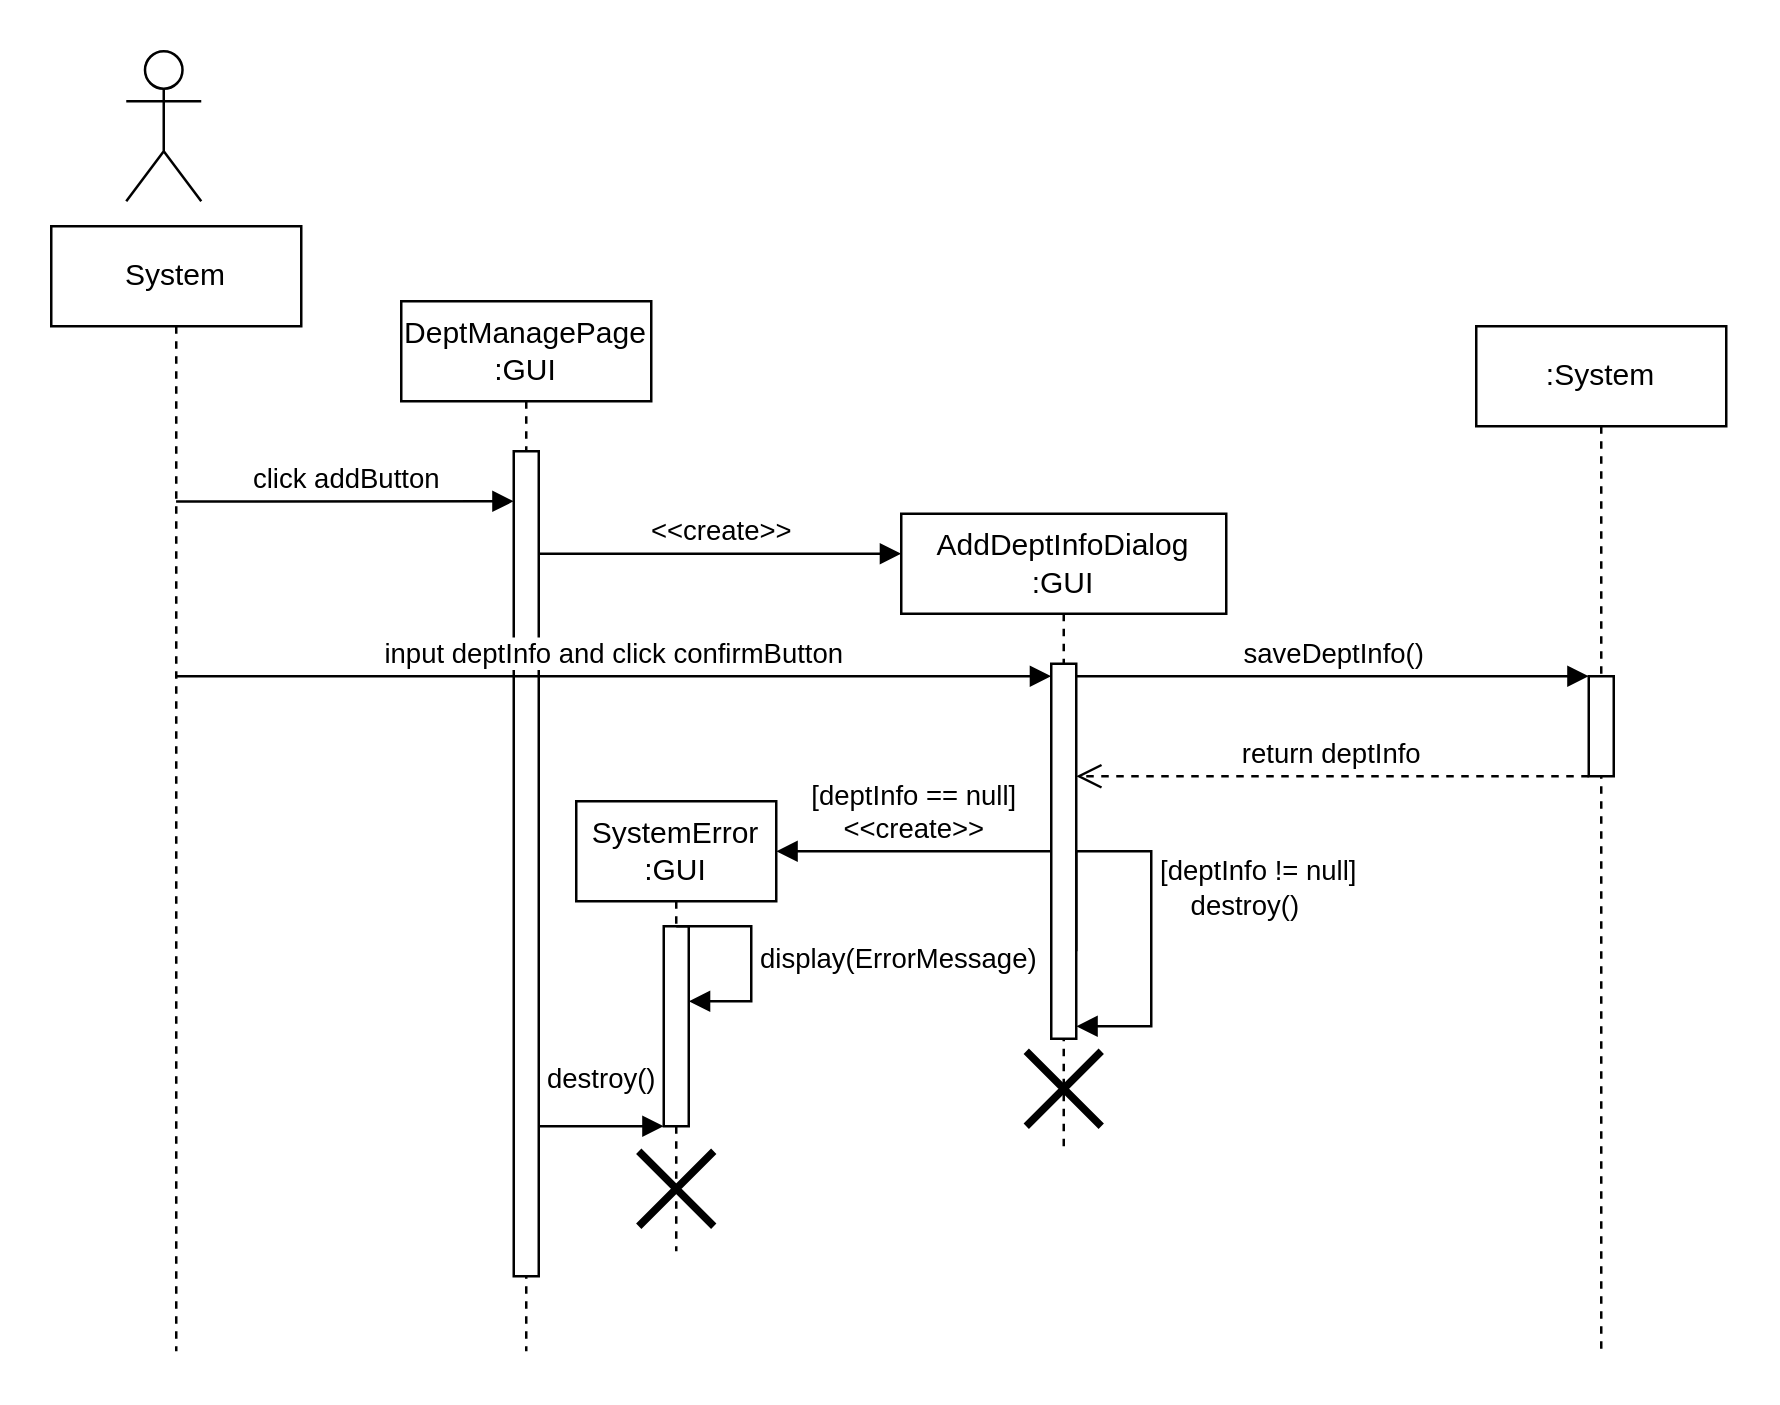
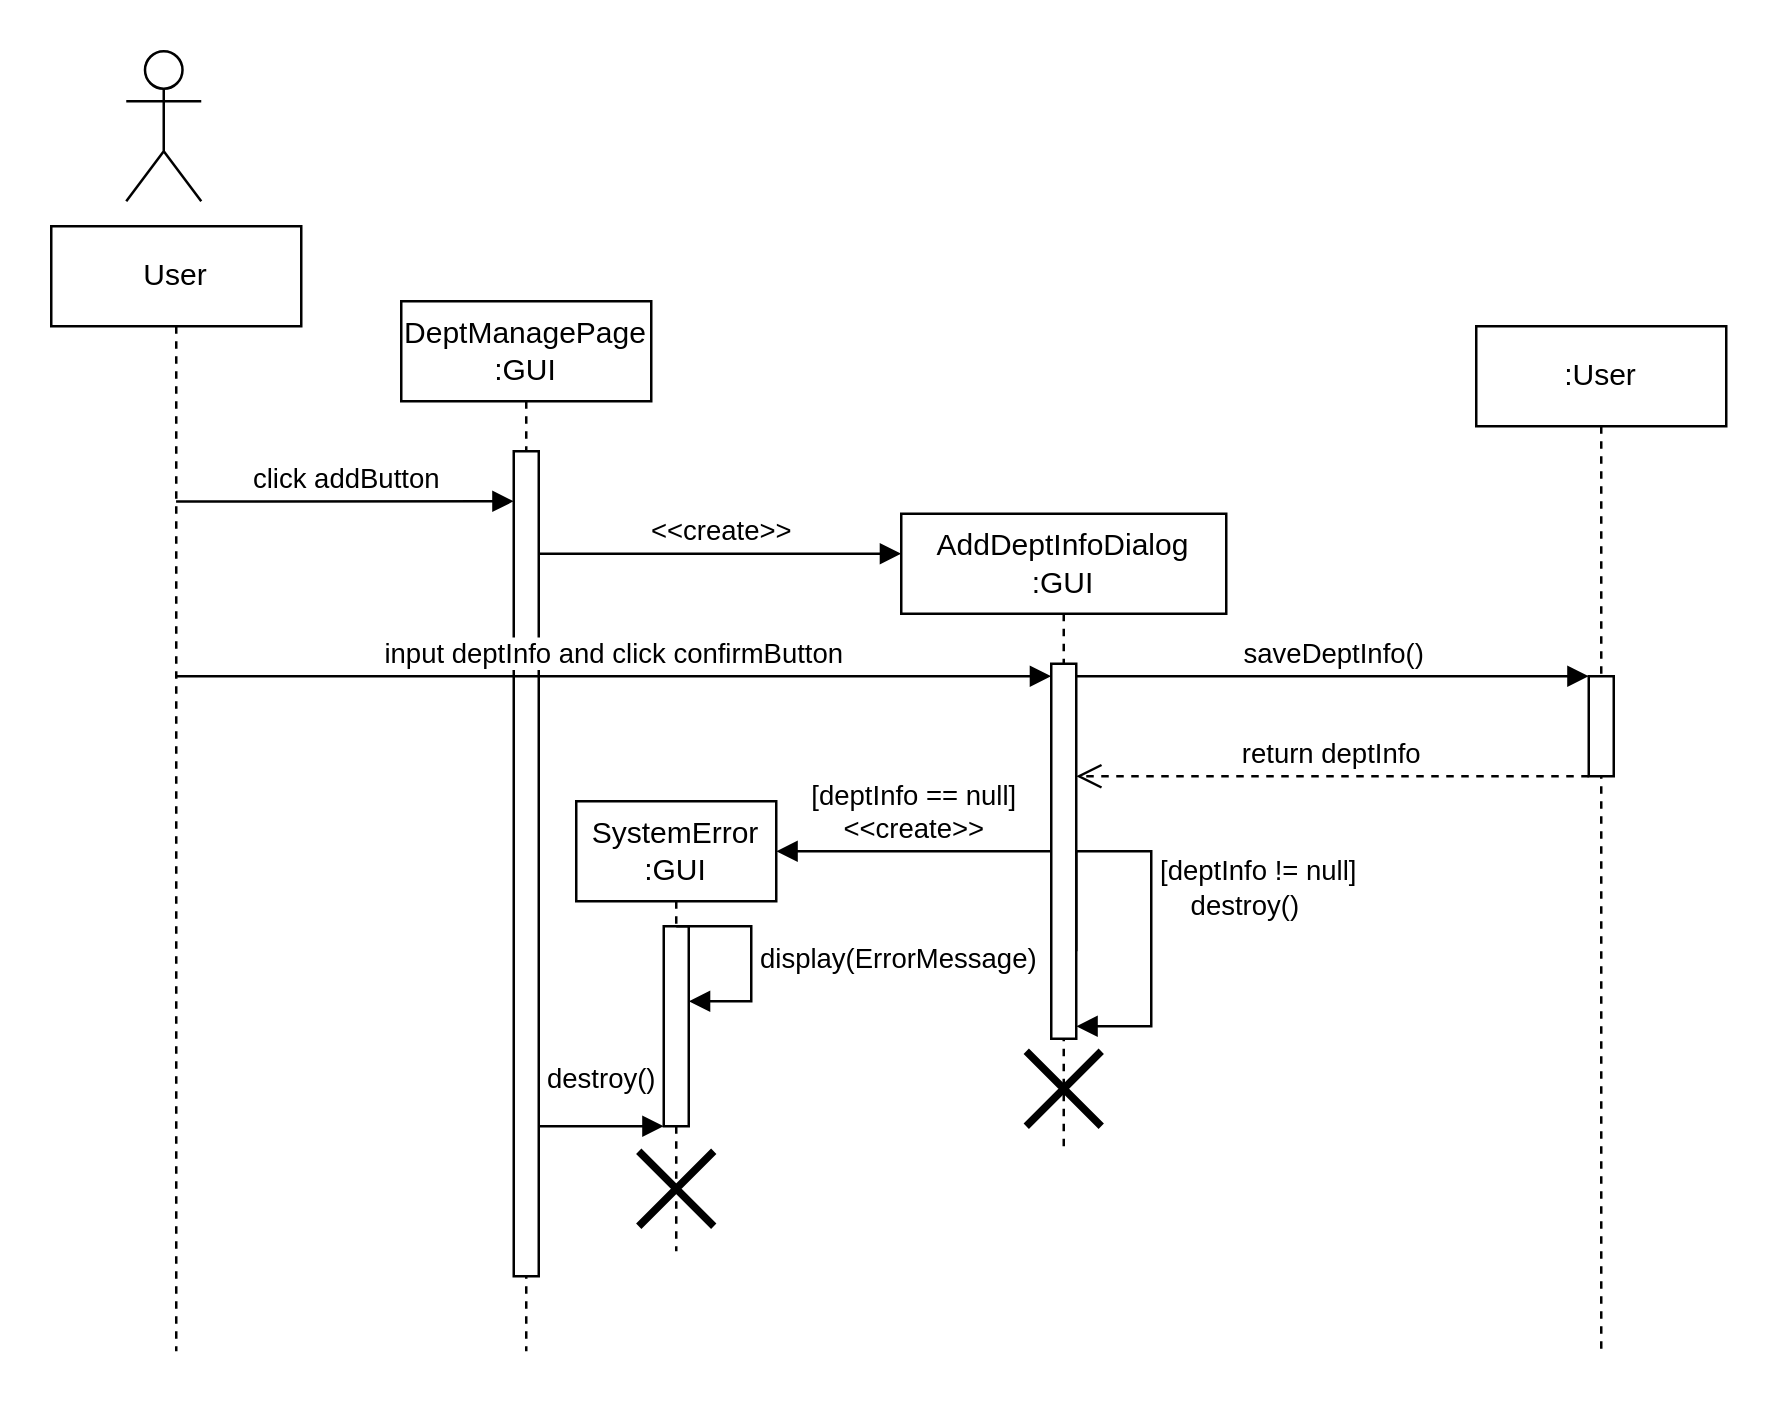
- <mxCell id="3" value="System" style="shape=umlLifeline;perimeter=lifelinePerimeter;whiteSpace=wrap;html=1;container=1;dropTarget=0;collapsible=0;recursiveResize=0;outlineConnect=0;portConstraint=eastwest;newEdgeStyle={&quot;edgeStyle&quot;:&quot;elbowEdgeStyle&quot;,&quot;elbow&quot;:&quot;vertical&quot;,&quot;curved&quot;:0,&quot;rounded&quot;:0};" vertex="1" parent="1"><mxGeometry x="20" y="90" width="100" height="450" as="geometry" /></mxCell>
+ <mxCell id="3" value="User" style="shape=umlLifeline;perimeter=lifelinePerimeter;whiteSpace=wrap;html=1;container=1;dropTarget=0;collapsible=0;recursiveResize=0;outlineConnect=0;portConstraint=eastwest;newEdgeStyle={&quot;edgeStyle&quot;:&quot;elbowEdgeStyle&quot;,&quot;elbow&quot;:&quot;vertical&quot;,&quot;curved&quot;:0,&quot;rounded&quot;:0};" vertex="1" parent="1"><mxGeometry x="20" y="90" width="100" height="450" as="geometry" /></mxCell>
- <mxCell id="12" value=":System" style="shape=umlLifeline;perimeter=lifelinePerimeter;whiteSpace=wrap;html=1;container=1;dropTarget=0;collapsible=0;recursiveResize=0;outlineConnect=0;portConstraint=eastwest;newEdgeStyle={&quot;edgeStyle&quot;:&quot;elbowEdgeStyle&quot;,&quot;elbow&quot;:&quot;vertical&quot;,&quot;curved&quot;:0,&quot;rounded&quot;:0};" vertex="1" parent="1"><mxGeometry x="590" y="130" width="100" height="410" as="geometry" /></mxCell>
+ <mxCell id="12" value=":User" style="shape=umlLifeline;perimeter=lifelinePerimeter;whiteSpace=wrap;html=1;container=1;dropTarget=0;collapsible=0;recursiveResize=0;outlineConnect=0;portConstraint=eastwest;newEdgeStyle={&quot;edgeStyle&quot;:&quot;elbowEdgeStyle&quot;,&quot;elbow&quot;:&quot;vertical&quot;,&quot;curved&quot;:0,&quot;rounded&quot;:0};" vertex="1" parent="1"><mxGeometry x="590" y="130" width="100" height="410" as="geometry" /></mxCell>
